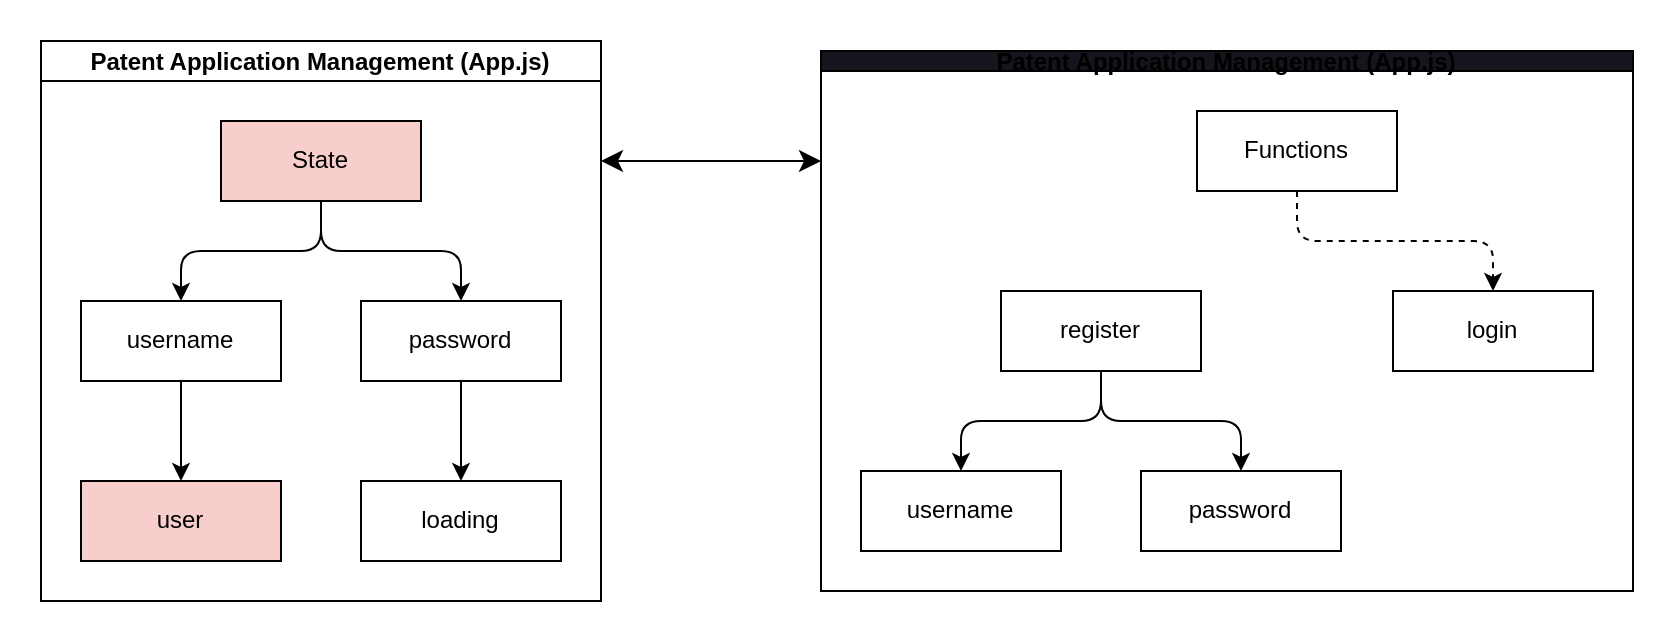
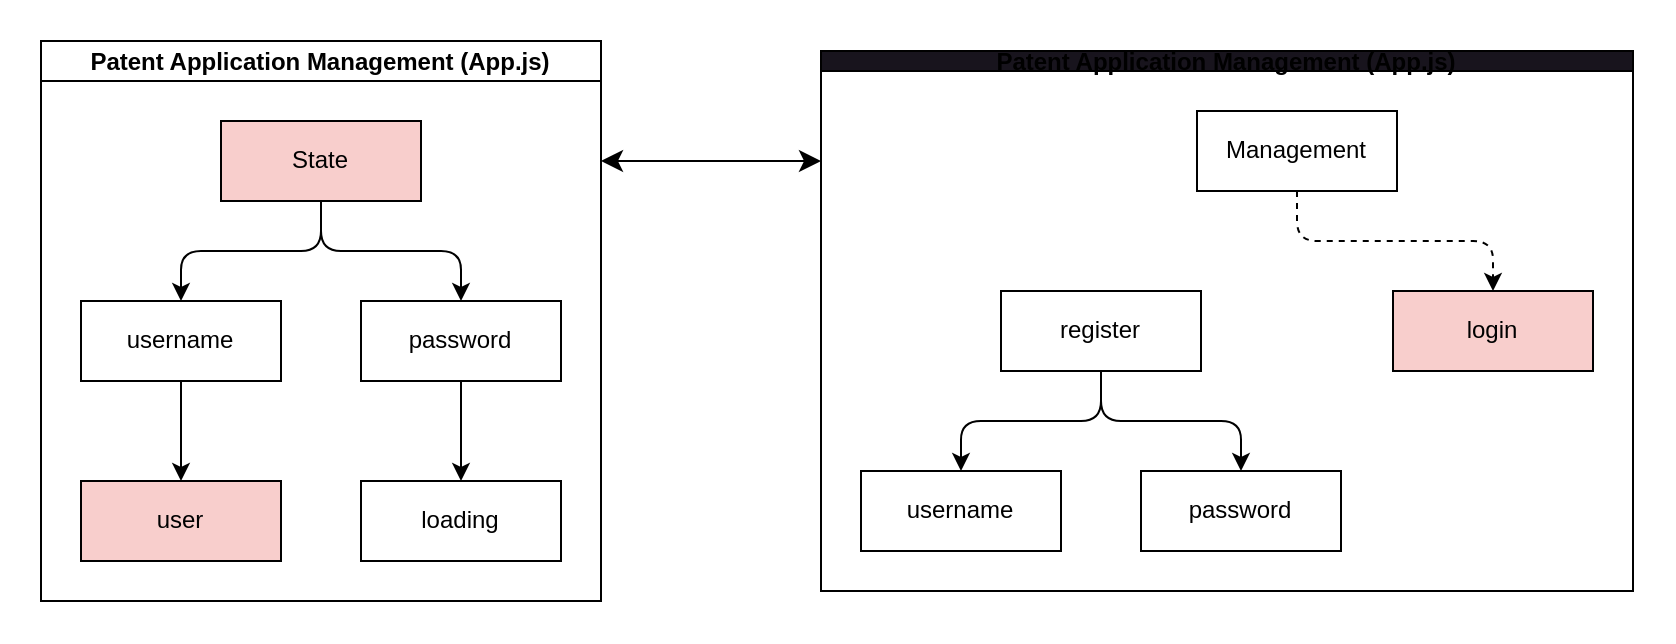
- <mxCell id="13" value="Functions" style="whiteSpace=wrap;html=1;" vertex="1" parent="12"><mxGeometry x="188" y="30" width="100" height="40" as="geometry" /></mxCell>
+ <mxCell id="13" value="Management" style="whiteSpace=wrap;html=1;" vertex="1" parent="12"><mxGeometry x="188" y="30" width="100" height="40" as="geometry" /></mxCell>
- <mxCell id="15" value="login" style="whiteSpace=wrap;html=1;" vertex="1" parent="12"><mxGeometry x="286" y="120" width="100" height="40" as="geometry" /></mxCell>
+ <mxCell id="15" value="login" style="whiteSpace=wrap;html=1;fillColor=#f8cecc;" vertex="1" parent="12"><mxGeometry x="286" y="120" width="100" height="40" as="geometry" /></mxCell>
